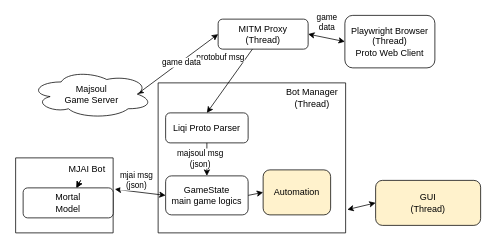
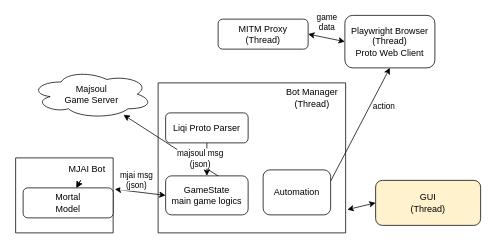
- <mxCell id="8" value="" style="endArrow=classic;startArrow=classic;html=1;entryX=0.875;entryY=0.5;entryDx=0;entryDy=0;exitX=0;exitY=0.5;exitDx=0;exitDy=0;entryPerimeter=0;" parent="1" source="3" target="29" edge="1"><mxGeometry width="50" height="50" relative="1" as="geometry"><mxPoint x="260" y="130" as="sourcePoint" /><mxPoint x="210" y="55" as="targetPoint" /></mxGeometry></mxCell>
- <mxCell id="9" value="game data" style="edgeLabel;html=1;align=center;verticalAlign=middle;resizable=0;points=[];" parent="8" vertex="1" connectable="0"><mxGeometry x="0.253" y="-2" relative="1" as="geometry"><mxPoint x="19" y="-11" as="offset" /></mxGeometry></mxCell>
- <mxCell id="6" style="edgeStyle=none;html=1;entryX=0.5;entryY=0;entryDx=0;entryDy=0;" parent="1" source="3" target="24" edge="1"><mxGeometry relative="1" as="geometry" /></mxCell>
- <mxCell id="7" value="protobuf msg" style="edgeLabel;html=1;align=center;verticalAlign=middle;resizable=0;points=[];" parent="6" vertex="1" connectable="0"><mxGeometry x="-0.653" y="-1" relative="1" as="geometry"><mxPoint x="-32" y="-4" as="offset" /></mxGeometry></mxCell>
+ <mxCell id="10" value="" style="endArrow=classic;html=1;entryX=0.5;entryY=1;entryDx=0;entryDy=0;exitX=1;exitY=0.25;exitDx=0;exitDy=0;" parent="1" source="28" target="2" edge="1"><mxGeometry width="50" height="50" relative="1" as="geometry"><mxPoint x="450" y="90" as="sourcePoint" /><mxPoint x="450" y="90" as="targetPoint" /></mxGeometry></mxCell>
+ <mxCell id="11" value="action" style="edgeLabel;html=1;align=center;verticalAlign=middle;resizable=0;points=[];" parent="10" vertex="1" connectable="0"><mxGeometry x="0.37" relative="1" as="geometry"><mxPoint x="16" y="3" as="offset" /></mxGeometry></mxCell>
- <mxCell id="28" value="Automation" style="rounded=1;whiteSpace=wrap;html=1;fillColor=#fff2cc;" vertex="1" parent="21"><mxGeometry x="140" y="116" width="90" height="60" as="geometry" /></mxCell>
+ <mxCell id="28" value="Automation" style="rounded=1;whiteSpace=wrap;html=1;" vertex="1" parent="21"><mxGeometry x="140" y="116" width="90" height="60" as="geometry" /></mxCell>
- <mxCell id="22" style="edgeStyle=none;html=1;exitX=1;exitY=0.5;exitDx=0;exitDy=0;entryX=0;entryY=0.5;entryDx=0;entryDy=0;" edge="1" parent="21" source="23" target="28"><mxGeometry relative="1" as="geometry" /></mxCell>
+ <mxCell id="22" style="edgeStyle=none;html=1;exitX=1;exitY=0.5;exitDx=0;exitDy=0;" edge="1" parent="21" source="23" target="29"><mxGeometry relative="1" as="geometry" /></mxCell>
